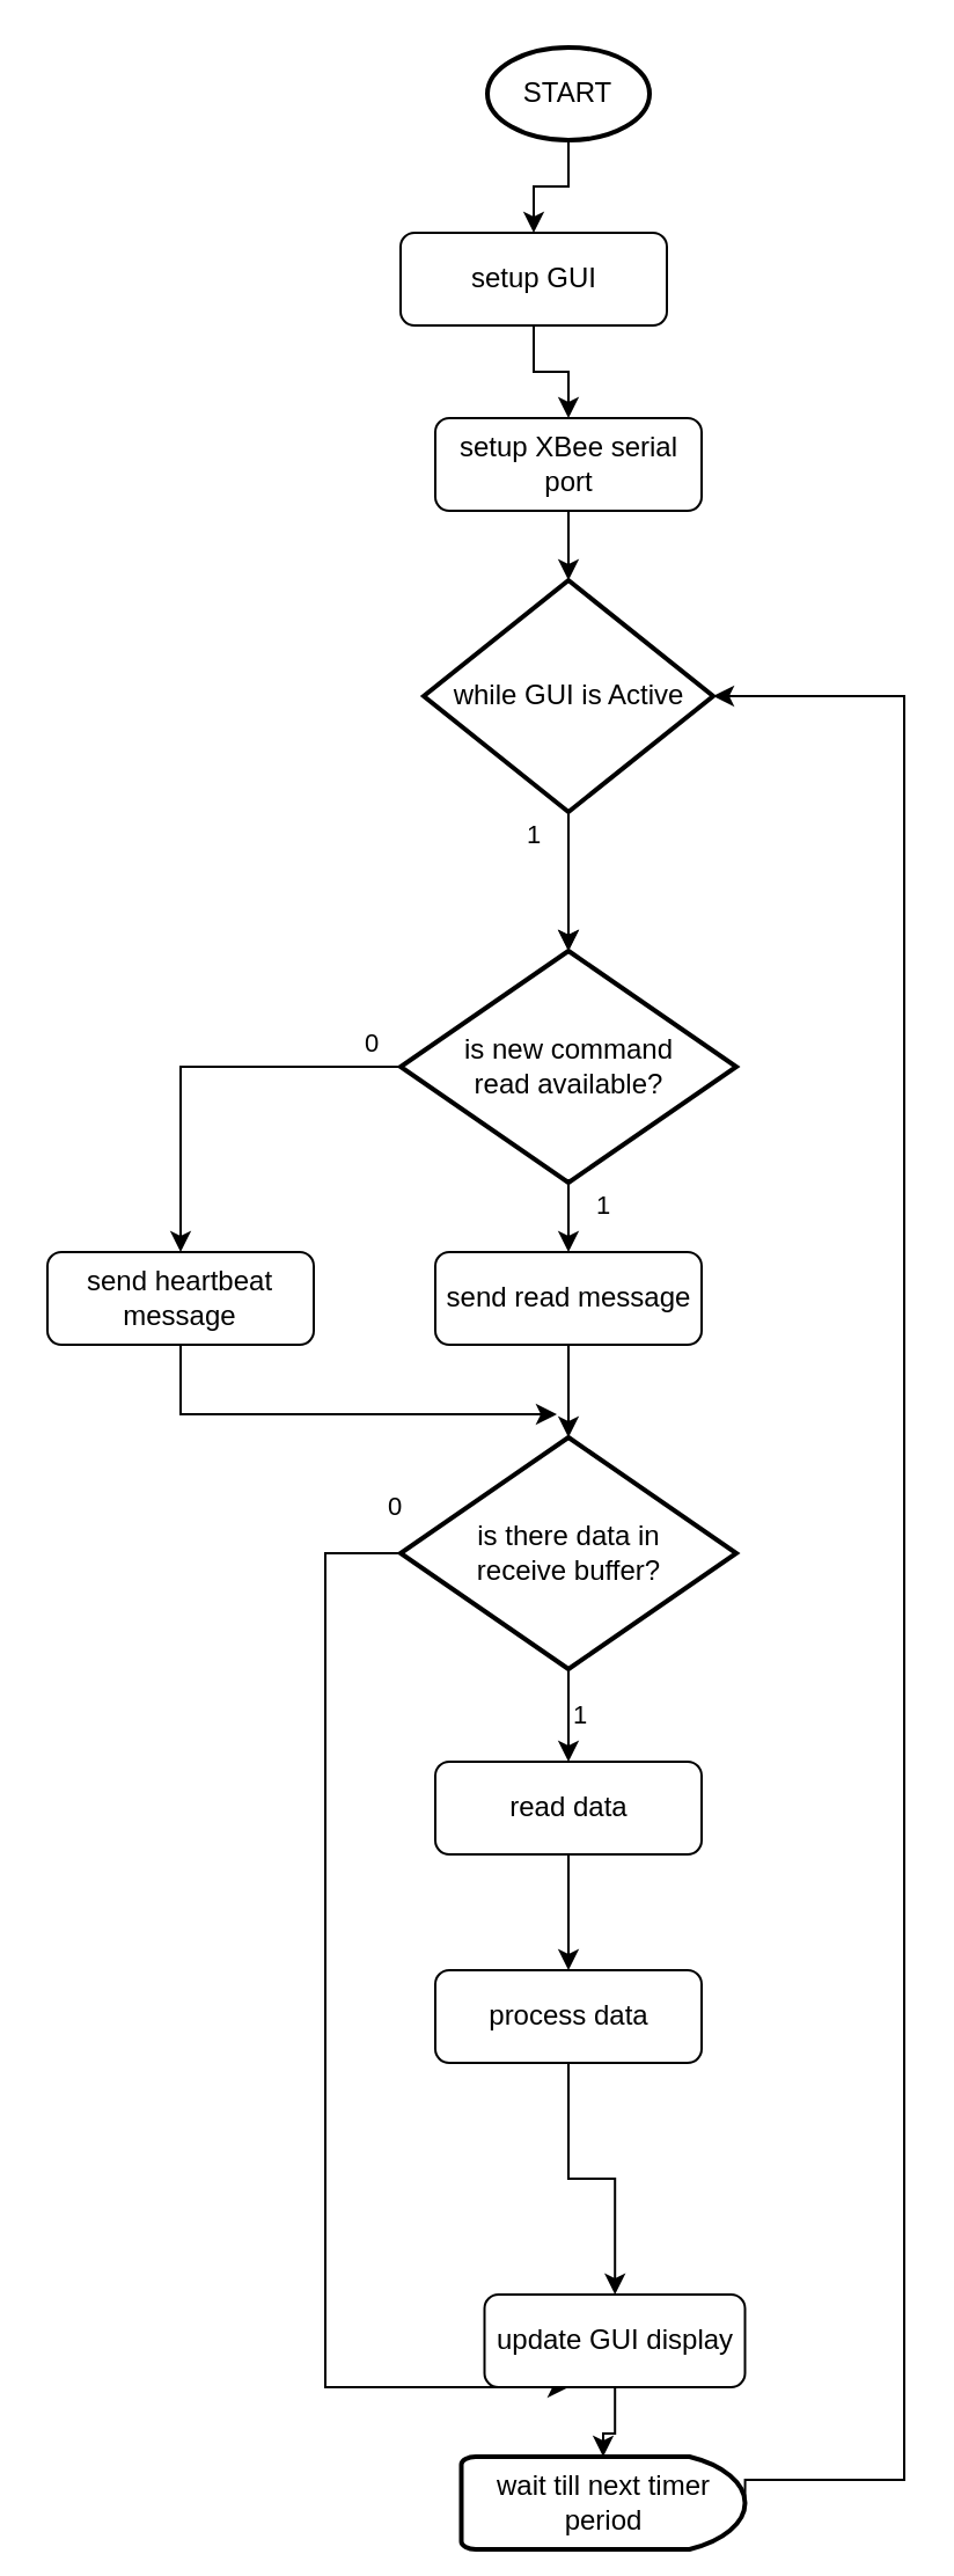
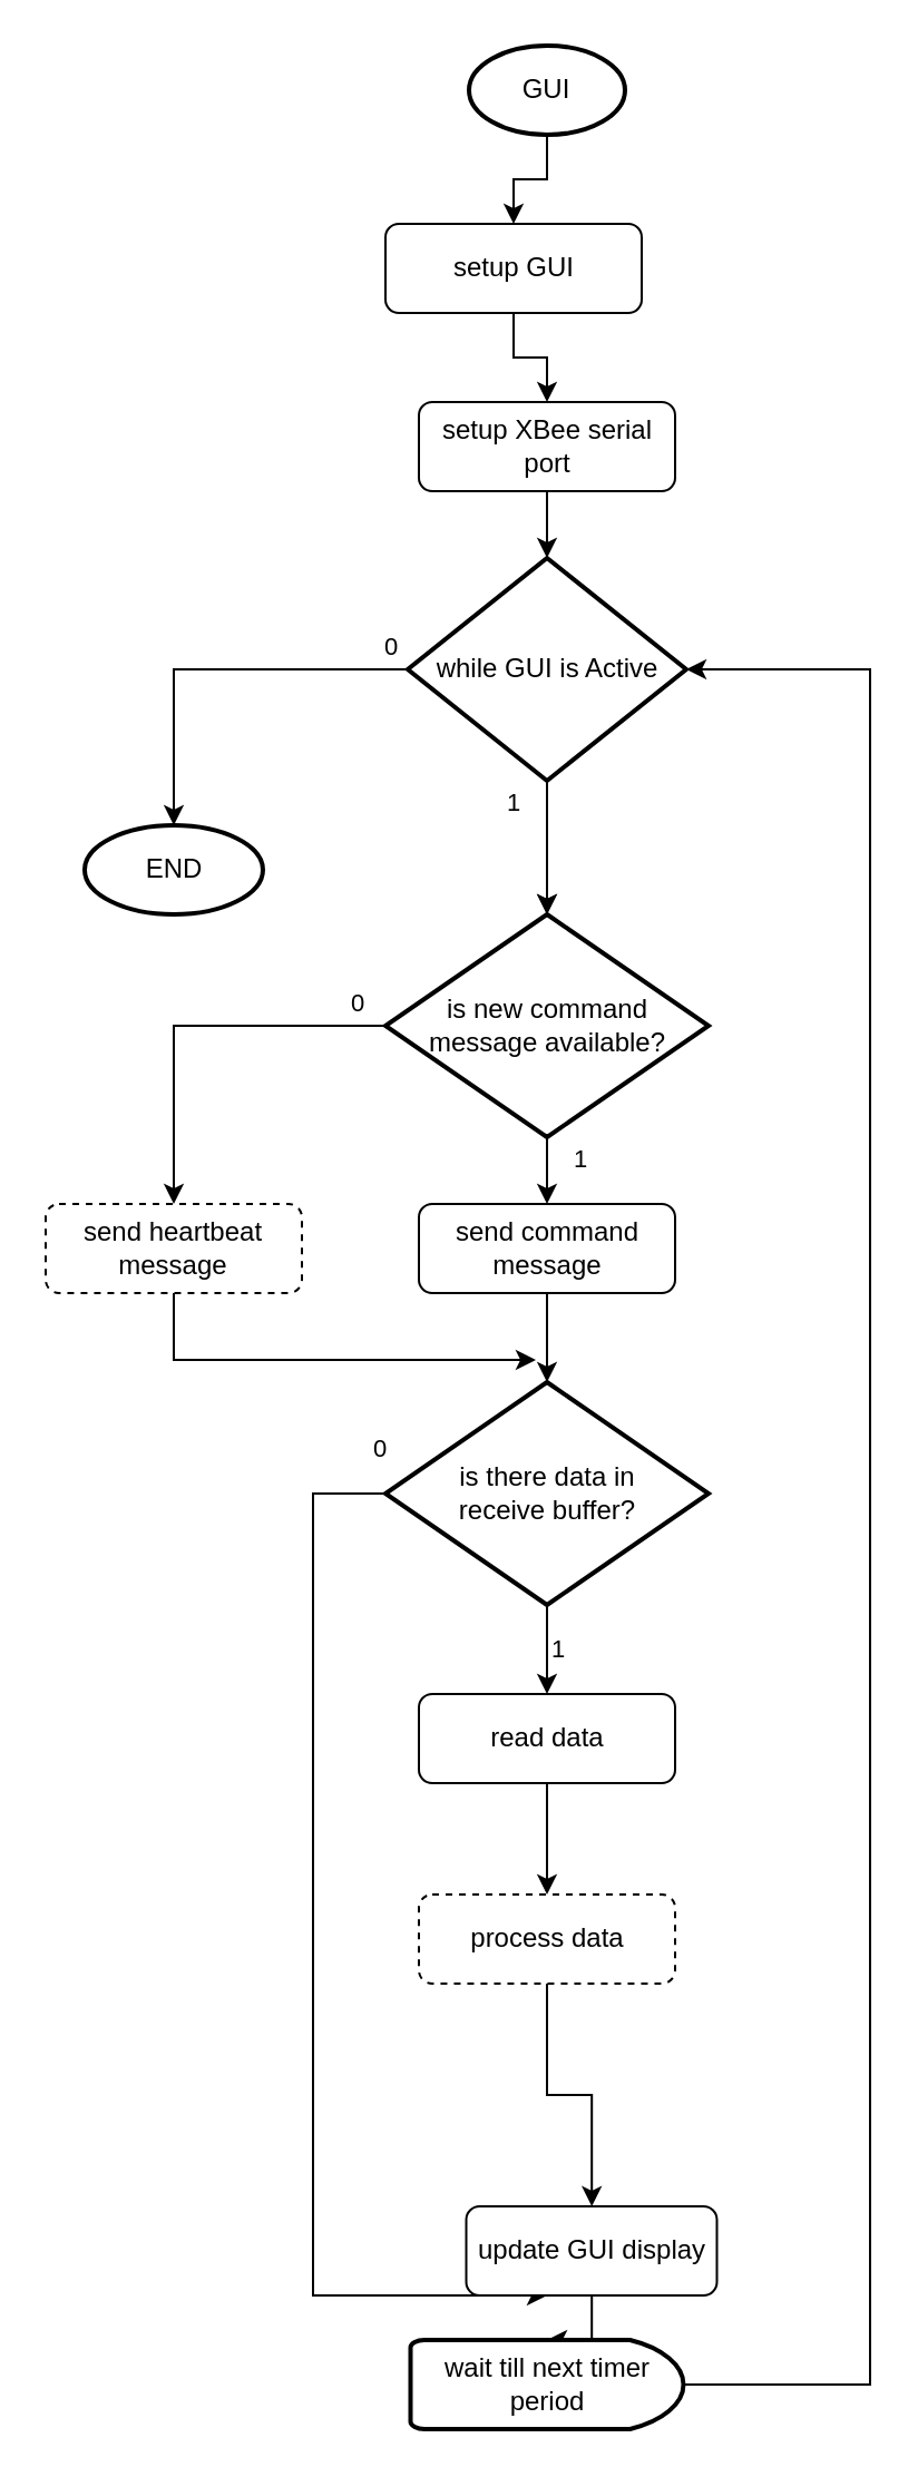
- <mxCell id="3" value="START" style="strokeWidth=2;html=1;shape=mxgraph.flowchart.start_1;whiteSpace=wrap;" vertex="1" parent="1"><mxGeometry x="210" y="20" width="70" height="40" as="geometry" /></mxCell>
+ <mxCell id="3" value="GUI" style="strokeWidth=2;html=1;shape=mxgraph.flowchart.start_1;whiteSpace=wrap;" vertex="1" parent="1"><mxGeometry x="210" y="20" width="70" height="40" as="geometry" /></mxCell>
+ <mxCell id="28" value="0" style="edgeStyle=orthogonalEdgeStyle;rounded=0;orthogonalLoop=1;jettySize=auto;html=1;" edge="1" parent="1" source="29" target="30"><mxGeometry x="-0.911" y="-10" relative="1" as="geometry"><mxPoint x="-50" y="400" as="targetPoint" /><mxPoint as="offset" /></mxGeometry></mxCell>
+ <mxCell id="30" value="END" style="strokeWidth=2;html=1;shape=mxgraph.flowchart.start_1;whiteSpace=wrap;" vertex="1" parent="1"><mxGeometry x="37.5" y="370" width="80" height="40" as="geometry" /></mxCell>
- <mxCell id="13" value="is new command &lt;br&gt;read available?" style="strokeWidth=2;html=1;shape=mxgraph.flowchart.decision;whiteSpace=wrap;" vertex="1" parent="1"><mxGeometry x="172.5" y="410" width="145" height="100" as="geometry" /></mxCell>
+ <mxCell id="13" value="is new command &lt;br&gt;message available?" style="strokeWidth=2;html=1;shape=mxgraph.flowchart.decision;whiteSpace=wrap;" vertex="1" parent="1"><mxGeometry x="172.5" y="410" width="145" height="100" as="geometry" /></mxCell>
- <mxCell id="15" value="send heartbeat message" style="rounded=1;whiteSpace=wrap;html=1;" vertex="1" parent="1"><mxGeometry x="20" y="540" width="115" height="40" as="geometry" /></mxCell>
+ <mxCell id="15" value="send heartbeat message" style="rounded=1;whiteSpace=wrap;html=1;dashed=1;" vertex="1" parent="1"><mxGeometry x="20" y="540" width="115" height="40" as="geometry" /></mxCell>
- <mxCell id="10" value="send read message" style="rounded=1;whiteSpace=wrap;html=1;" vertex="1" parent="1"><mxGeometry x="187.5" y="540" width="115" height="40" as="geometry" /></mxCell>
+ <mxCell id="10" value="send command message" style="rounded=1;whiteSpace=wrap;html=1;" vertex="1" parent="1"><mxGeometry x="187.5" y="540" width="115" height="40" as="geometry" /></mxCell>
- <mxCell id="22" value="process data" style="rounded=1;whiteSpace=wrap;html=1;" vertex="1" parent="1"><mxGeometry x="187.5" y="850" width="115" height="40" as="geometry" /></mxCell>
+ <mxCell id="22" value="process data" style="rounded=1;whiteSpace=wrap;html=1;dashed=1;" vertex="1" parent="1"><mxGeometry x="187.5" y="850" width="115" height="40" as="geometry" /></mxCell>
- <mxCell id="26" value="wait till next timer period" style="strokeWidth=2;html=1;shape=mxgraph.flowchart.delay;whiteSpace=wrap;" vertex="1" parent="1"><mxGeometry x="198.75" y="1060" width="122.5" height="40" as="geometry" /></mxCell>
+ <mxCell id="26" value="wait till next timer period" style="strokeWidth=2;html=1;shape=mxgraph.flowchart.delay;whiteSpace=wrap;" vertex="1" parent="1"><mxGeometry x="183.75" y="1050" width="122.5" height="40" as="geometry" /></mxCell>
